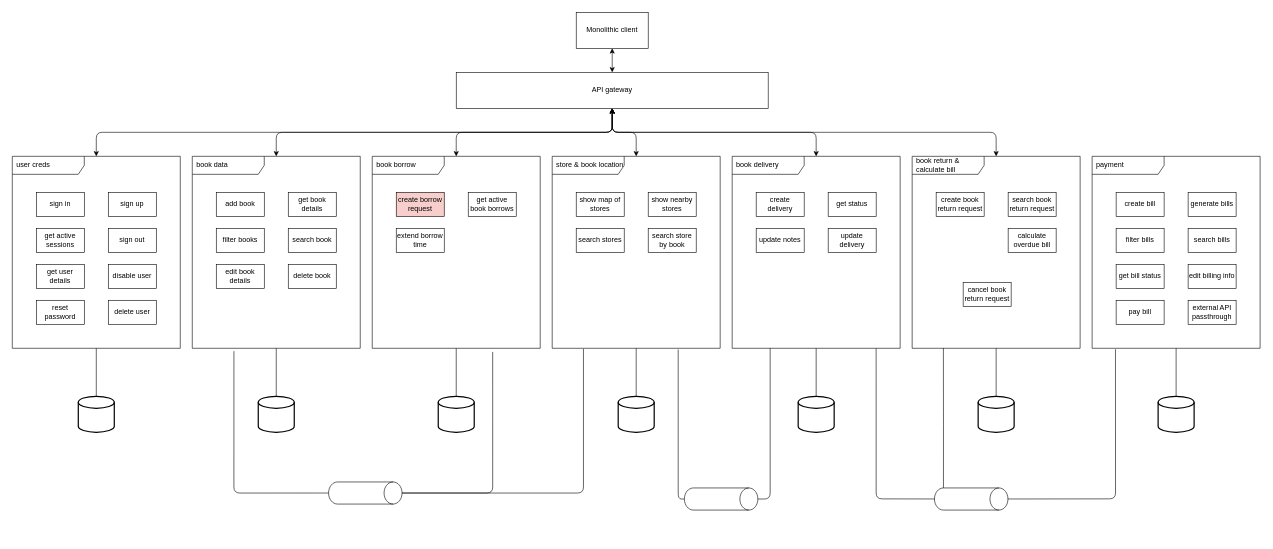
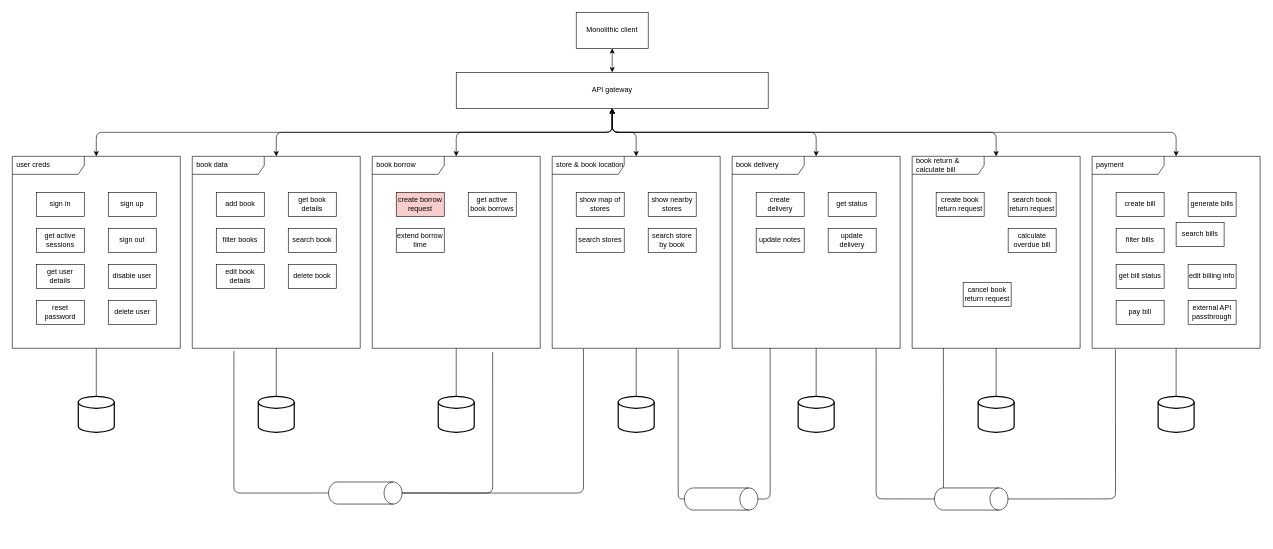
+ <mxCell id="85" value="" style="edgeStyle=none;html=1;startArrow=classic;startFill=1;" edge="1" parent="1" source="47" target="4"><mxGeometry relative="1" as="geometry"><Array as="points"><mxPoint x="1960" y="220" /><mxPoint x="1020" y="220" /></Array></mxGeometry></mxCell>
- <mxCell id="51" value="search bills" style="rounded=0;whiteSpace=wrap;html=1;" vertex="1" parent="46"><mxGeometry x="160" y="120" width="80" height="40" as="geometry" /></mxCell>
+ <mxCell id="51" value="search bills" style="rounded=0;whiteSpace=wrap;html=1;" vertex="1" parent="46"><mxGeometry x="140" y="110" width="80" height="40" as="geometry" /></mxCell>
